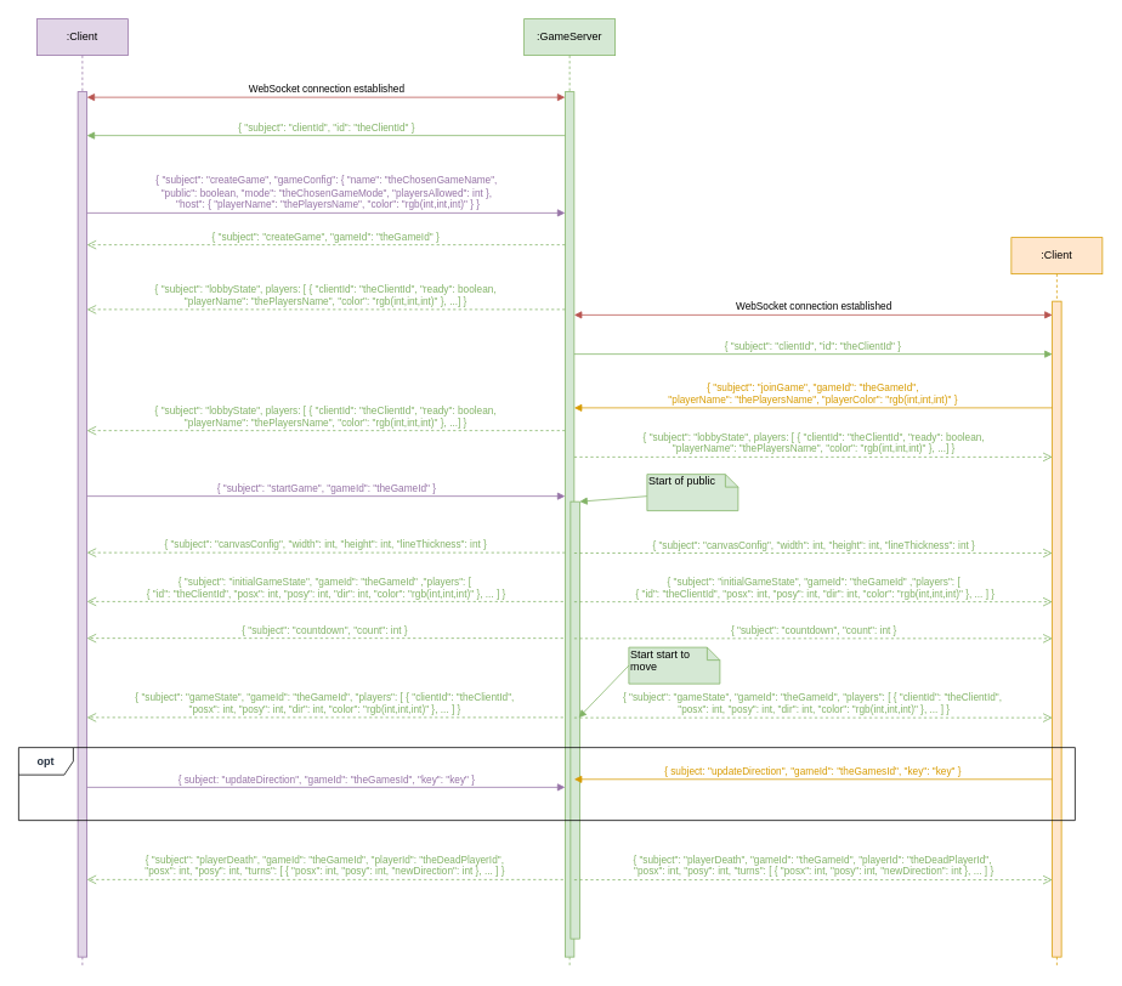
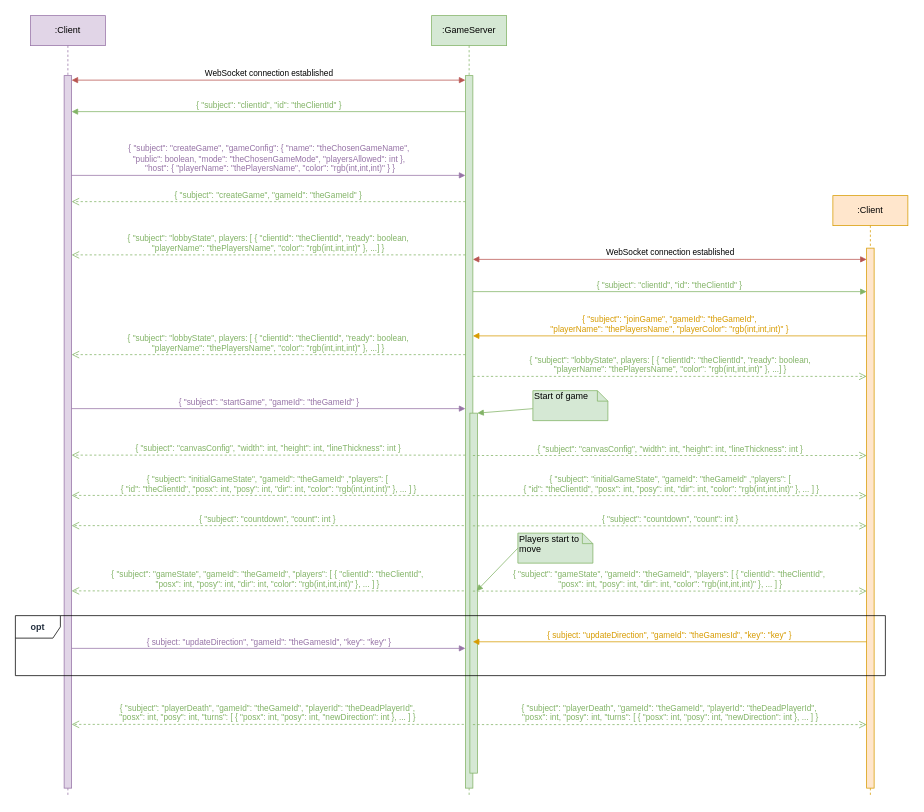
- <mxCell id="29" value="Start of public" style="shape=note;whiteSpace=wrap;html=1;size=14;verticalAlign=top;align=left;spacingTop=-6;fillColor=#d5e8d4;strokeColor=#82b366;" vertex="1" parent="1"><mxGeometry x="710" y="520" width="100" height="40" as="geometry" /></mxCell>
+ <mxCell id="29" value="Start of game" style="shape=note;whiteSpace=wrap;html=1;size=14;verticalAlign=top;align=left;spacingTop=-6;fillColor=#d5e8d4;strokeColor=#82b366;" vertex="1" parent="1"><mxGeometry x="710" y="520" width="100" height="40" as="geometry" /></mxCell>
- <mxCell id="33" value="Start start to move" style="shape=note;whiteSpace=wrap;html=1;size=14;verticalAlign=top;align=left;spacingTop=-6;fillColor=#d5e8d4;strokeColor=#82b366;" vertex="1" parent="1"><mxGeometry x="690" y="710" width="100" height="40" as="geometry" /></mxCell>
+ <mxCell id="33" value="Players start to move" style="shape=note;whiteSpace=wrap;html=1;size=14;verticalAlign=top;align=left;spacingTop=-6;fillColor=#d5e8d4;strokeColor=#82b366;" vertex="1" parent="1"><mxGeometry x="690" y="710" width="100" height="40" as="geometry" /></mxCell>
